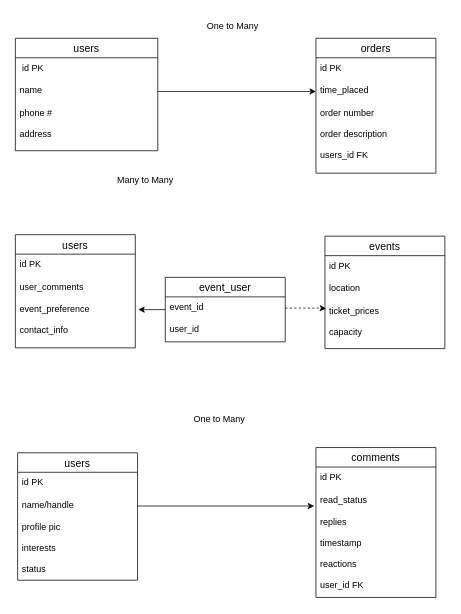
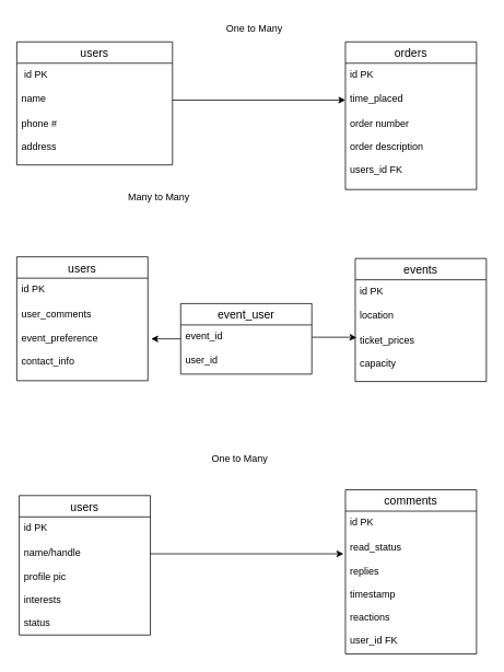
- <mxCell id="33" style="edgeStyle=none;rounded=0;orthogonalLoop=1;jettySize=auto;html=1;entryX=0.01;entryY=0.167;entryDx=0;entryDy=0;entryPerimeter=0;dashed=1;" edge="1" parent="1" source="22" target="19"><mxGeometry relative="1" as="geometry"><mxPoint x="430" y="461" as="targetPoint" /><Array as="points"><mxPoint x="425" y="410" /></Array></mxGeometry></mxCell>
+ <mxCell id="33" style="edgeStyle=none;rounded=0;orthogonalLoop=1;jettySize=auto;html=1;entryX=0.01;entryY=0.167;entryDx=0;entryDy=0;entryPerimeter=0;" edge="1" parent="1" source="22" target="19"><mxGeometry relative="1" as="geometry"><mxPoint x="430" y="461" as="targetPoint" /><Array as="points"><mxPoint x="425" y="410" /></Array></mxGeometry></mxCell>
